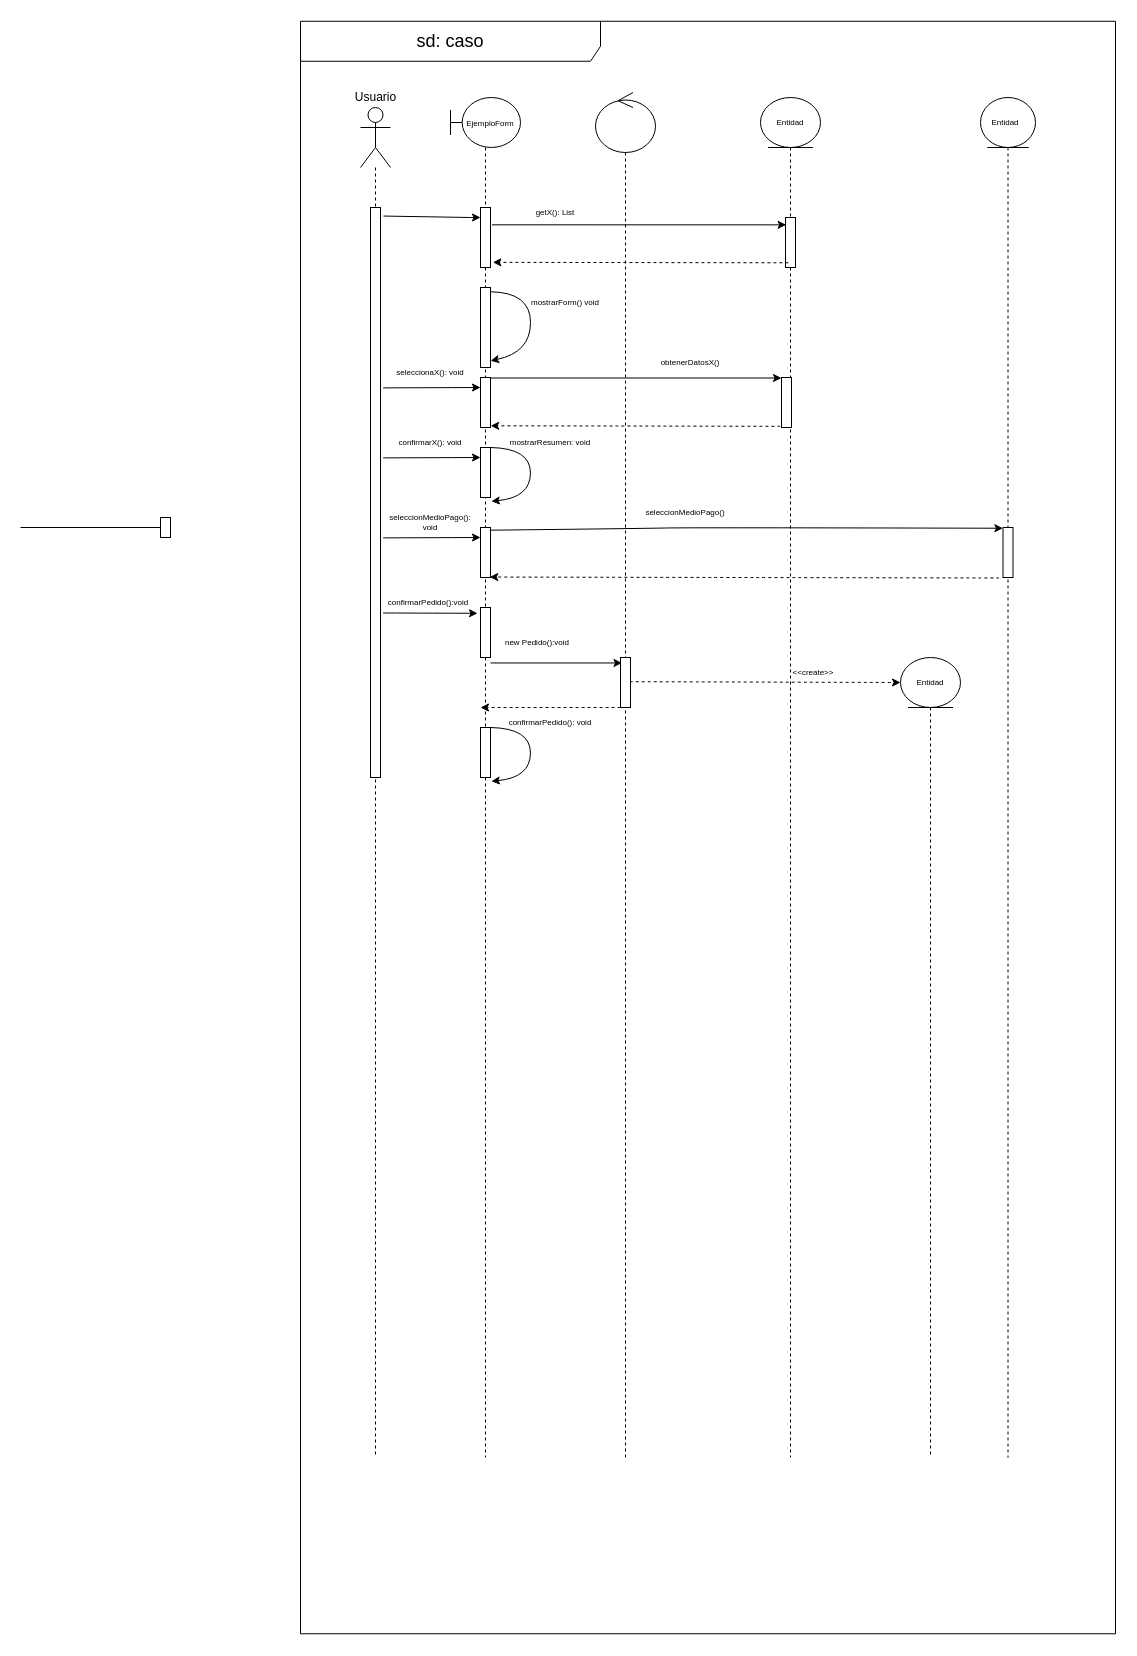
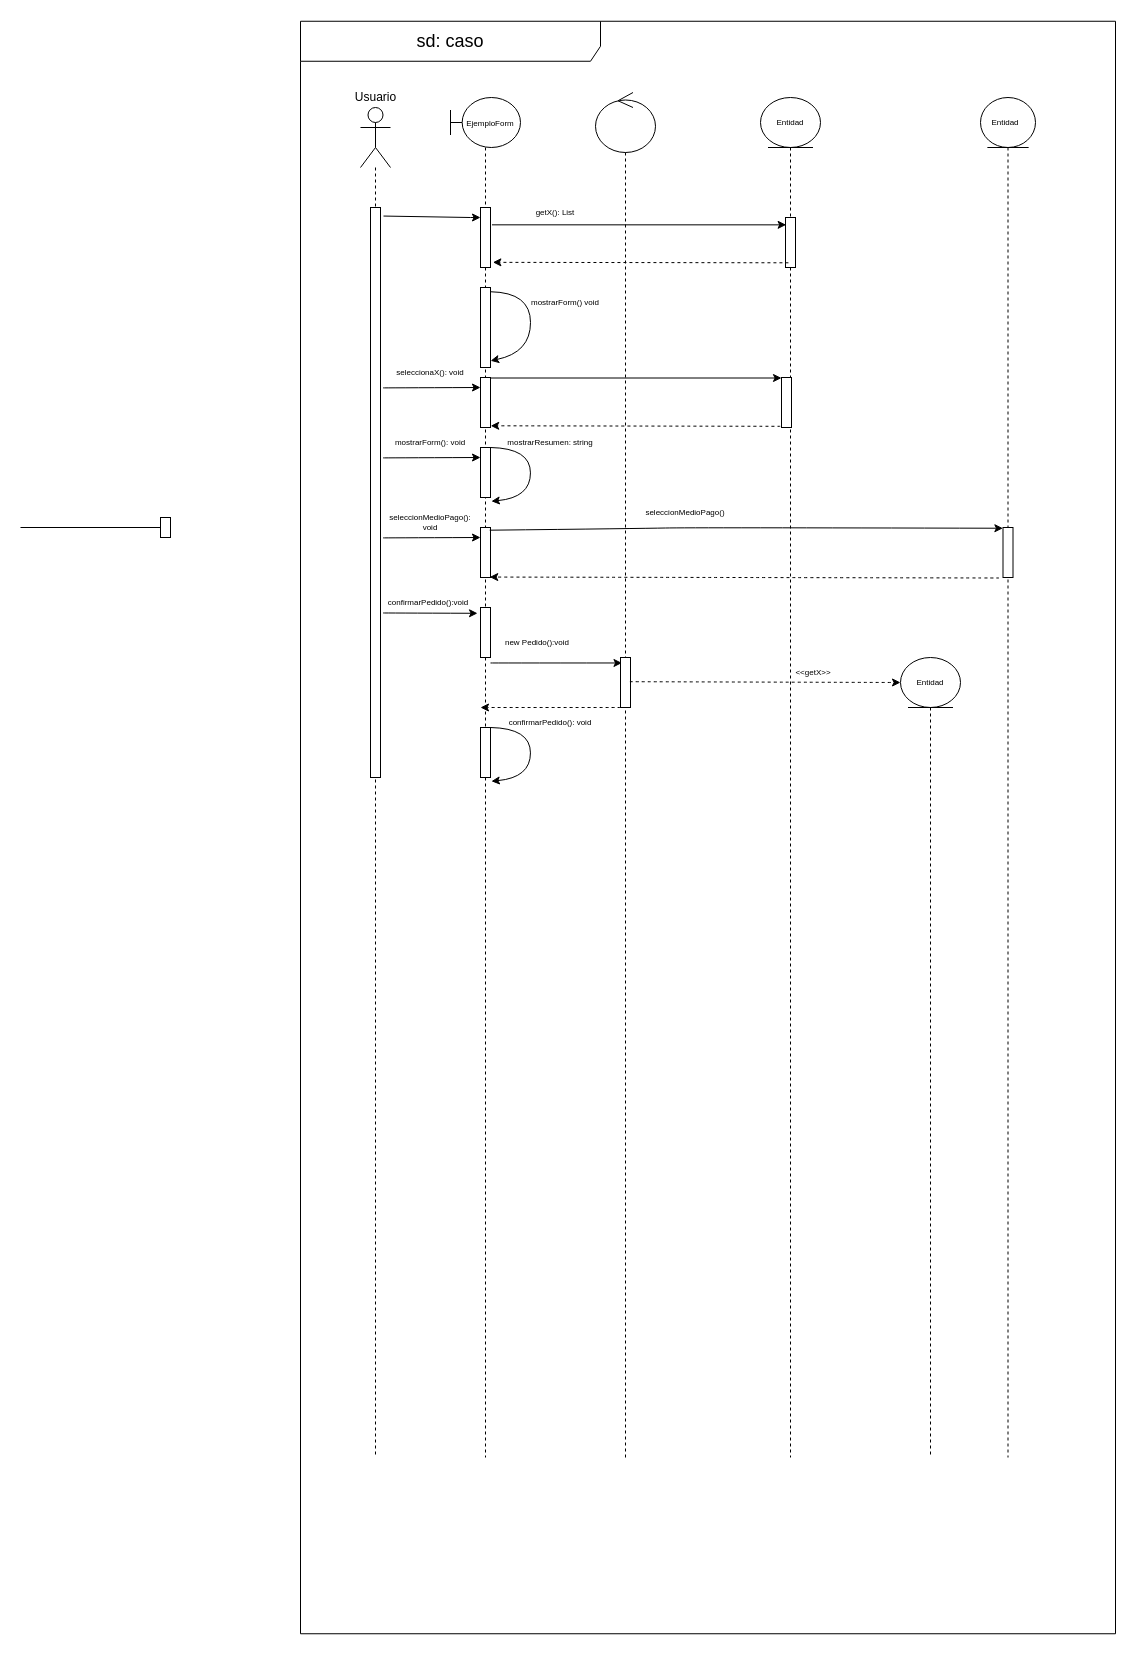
- <mxCell id="46" value="obtenerDatosX()" style="text;html=1;strokeColor=none;fillColor=none;align=center;verticalAlign=middle;whiteSpace=wrap;rounded=0;fontSize=8;" parent="1" vertex="1"><mxGeometry x="655" y="347" width="70" height="30" as="geometry" /></mxCell>
- <mxCell id="14" value="confirmarX(): void" style="text;html=1;strokeColor=none;fillColor=none;align=center;verticalAlign=middle;whiteSpace=wrap;rounded=0;fontSize=8;" parent="13" vertex="1"><mxGeometry x="7.34" width="80" height="30" as="geometry" /></mxCell>
+ <mxCell id="14" value="mostrarForm(): void" style="text;html=1;strokeColor=none;fillColor=none;align=center;verticalAlign=middle;whiteSpace=wrap;rounded=0;fontSize=8;" parent="13" vertex="1"><mxGeometry x="7.34" width="80" height="30" as="geometry" /></mxCell>
- <mxCell id="42" value="mostrarResumen: void" style="text;html=1;strokeColor=none;fillColor=none;align=center;verticalAlign=middle;whiteSpace=wrap;rounded=0;fontSize=8;" parent="1" vertex="1"><mxGeometry x="480" y="427" width="140" height="30" as="geometry" /></mxCell>
+ <mxCell id="42" value="mostrarResumen: string" style="text;html=1;strokeColor=none;fillColor=none;align=center;verticalAlign=middle;whiteSpace=wrap;rounded=0;fontSize=8;" parent="1" vertex="1"><mxGeometry x="480" y="427" width="140" height="30" as="geometry" /></mxCell>
- <mxCell id="30" value="&amp;lt;&amp;lt;create&amp;gt;&amp;gt;" style="text;html=1;strokeColor=none;fillColor=none;align=center;verticalAlign=middle;whiteSpace=wrap;rounded=0;fontSize=8;" parent="26" vertex="1"><mxGeometry x="22.5" y="560" width="60" height="30" as="geometry" /></mxCell>
+ <mxCell id="30" value="&amp;lt;&amp;lt;getX&amp;gt;&amp;gt;" style="text;html=1;strokeColor=none;fillColor=none;align=center;verticalAlign=middle;whiteSpace=wrap;rounded=0;fontSize=8;" parent="26" vertex="1"><mxGeometry x="22.5" y="560" width="60" height="30" as="geometry" /></mxCell>
